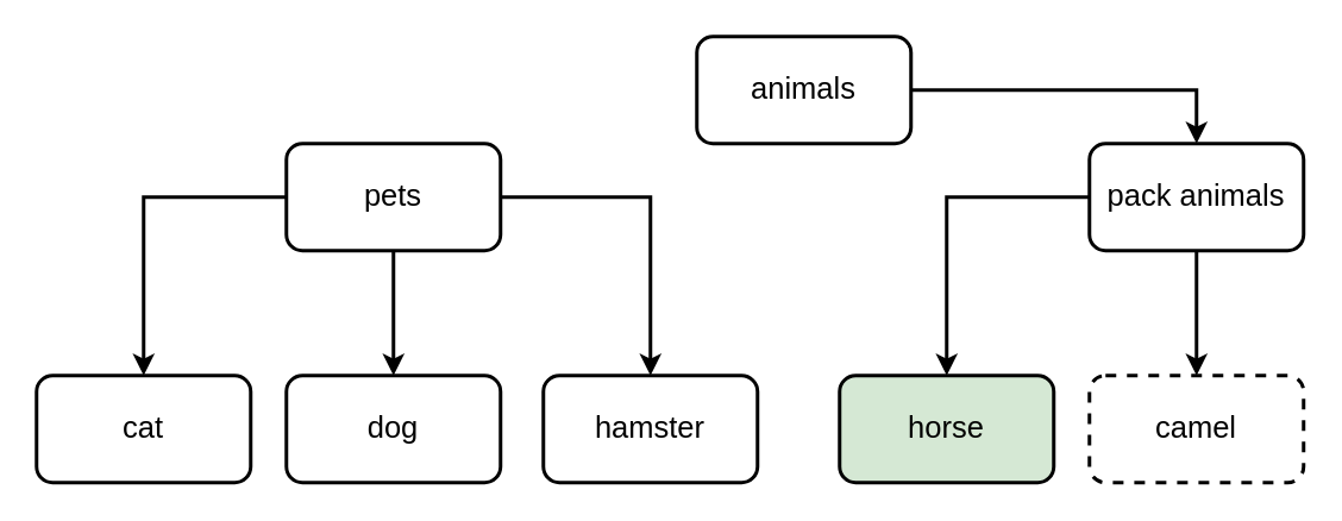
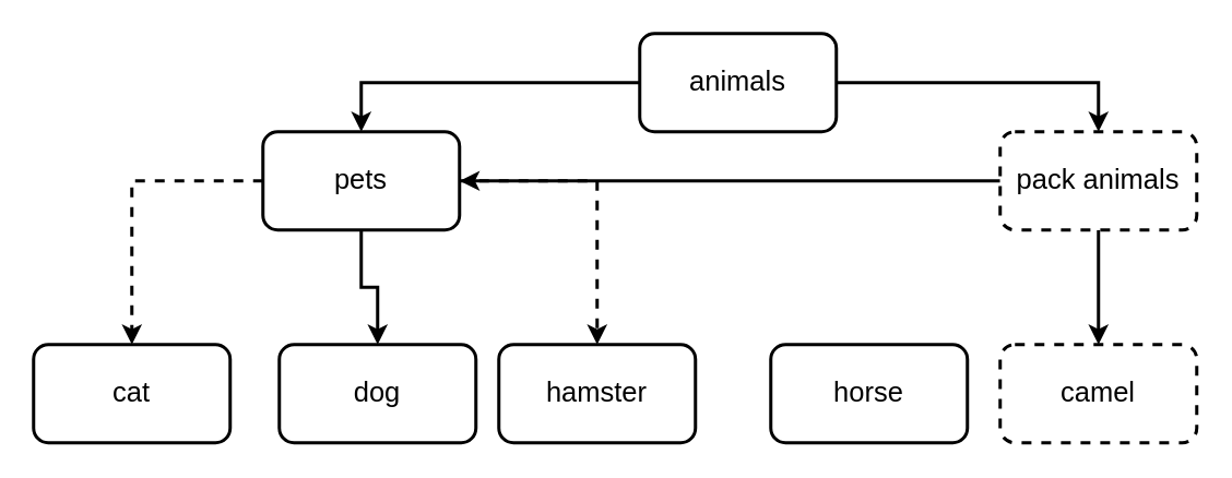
+ <mxCell id="2" style="edgeStyle=orthogonalEdgeStyle;rounded=0;orthogonalLoop=1;jettySize=auto;html=1;entryX=0.5;entryY=0;entryDx=0;entryDy=0;strokeWidth=2;fontSize=17;" edge="1" parent="1" source="4" target="8"><mxGeometry relative="1" as="geometry" /></mxCell>
- <mxCell id="11" value="pack animals" style="rounded=1;whiteSpace=wrap;html=1;strokeWidth=2;fontSize=17;" vertex="1" parent="1"><mxGeometry x="610" y="80" width="120" height="60" as="geometry" /></mxCell>
+ <mxCell id="11" value="pack animals" style="rounded=1;whiteSpace=wrap;html=1;strokeWidth=2;fontSize=17;dashed=1;" vertex="1" parent="1"><mxGeometry x="610" y="80" width="120" height="60" as="geometry" /></mxCell>
- <mxCell id="6" style="edgeStyle=orthogonalEdgeStyle;rounded=0;orthogonalLoop=1;jettySize=auto;html=1;entryX=0.5;entryY=0;entryDx=0;entryDy=0;strokeWidth=2;fontSize=17;" edge="1" parent="1" source="8" target="12"><mxGeometry relative="1" as="geometry" /></mxCell>
+ <mxCell id="6" style="edgeStyle=orthogonalEdgeStyle;rounded=0;orthogonalLoop=1;jettySize=auto;html=1;entryX=0.5;entryY=0;entryDx=0;entryDy=0;strokeWidth=2;fontSize=17;dashed=1;" edge="1" parent="1" source="8" target="12"><mxGeometry relative="1" as="geometry" /></mxCell>
- <mxCell id="10" style="edgeStyle=orthogonalEdgeStyle;rounded=0;orthogonalLoop=1;jettySize=auto;html=1;entryX=0.5;entryY=0;entryDx=0;entryDy=0;strokeWidth=2;fontSize=17;" edge="1" parent="1" source="11" target="15"><mxGeometry relative="1" as="geometry" /></mxCell>
+ <mxCell id="10" style="edgeStyle=orthogonalEdgeStyle;rounded=0;orthogonalLoop=1;jettySize=auto;html=1;strokeWidth=2;fontSize=17;" edge="1" parent="1" source="11" target="8"><mxGeometry relative="1" as="geometry" /></mxCell>
- <mxCell id="7" style="edgeStyle=orthogonalEdgeStyle;rounded=0;orthogonalLoop=1;jettySize=auto;html=1;entryX=0.5;entryY=0;entryDx=0;entryDy=0;strokeWidth=2;fontSize=17;" edge="1" parent="1" source="8" target="14"><mxGeometry relative="1" as="geometry" /></mxCell>
+ <mxCell id="7" style="edgeStyle=orthogonalEdgeStyle;rounded=0;orthogonalLoop=1;jettySize=auto;html=1;entryX=0.5;entryY=0;entryDx=0;entryDy=0;strokeWidth=2;fontSize=17;dashed=1;" edge="1" parent="1" source="8" target="14"><mxGeometry relative="1" as="geometry" /></mxCell>
- <mxCell id="13" value="dog" style="rounded=1;whiteSpace=wrap;html=1;strokeWidth=2;fontSize=17;" vertex="1" parent="1"><mxGeometry x="160" y="210" width="120" height="60" as="geometry" /></mxCell>
+ <mxCell id="13" value="dog" style="rounded=1;whiteSpace=wrap;html=1;strokeWidth=2;fontSize=17;" vertex="1" parent="1"><mxGeometry x="170" y="210" width="120" height="60" as="geometry" /></mxCell>
- <mxCell id="15" value="horse" style="rounded=1;whiteSpace=wrap;html=1;strokeWidth=2;fontSize=17;fillColor=#d5e8d4;" vertex="1" parent="1"><mxGeometry x="470" y="210" width="120" height="60" as="geometry" /></mxCell>
+ <mxCell id="15" value="horse" style="rounded=1;whiteSpace=wrap;html=1;strokeWidth=2;fontSize=17;" vertex="1" parent="1"><mxGeometry x="470" y="210" width="120" height="60" as="geometry" /></mxCell>
